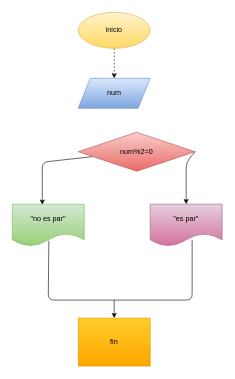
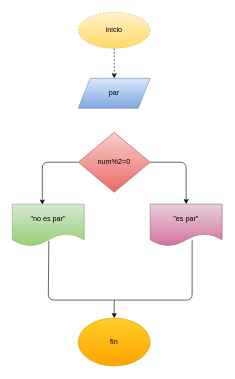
- <mxCell id="3" value="&lt;font color=&quot;#000000&quot;&gt;inicio&lt;/font&gt;" style="ellipse;whiteSpace=wrap;html=1;fillColor=#fff2cc;gradientColor=#ffd966;strokeColor=#d6b656;" vertex="1" parent="1"><mxGeometry x="130" y="20" width="120" height="60" as="geometry" /></mxCell>
+ <mxCell id="3" value="&lt;font color=&quot;#000000&quot;&gt;inicio&lt;/font&gt;" style="ellipse;whiteSpace=wrap;html=1;fillColor=#fff2cc;gradientColor=#ffd966;strokeColor=#d6b656;dashed=1;" vertex="1" parent="1"><mxGeometry x="130" y="20" width="120" height="60" as="geometry" /></mxCell>
- <mxCell id="4" value="&lt;font color=&quot;#000000&quot;&gt;num&lt;/font&gt;" style="shape=parallelogram;perimeter=parallelogramPerimeter;whiteSpace=wrap;html=1;fixedSize=1;fillColor=#dae8fc;gradientColor=#7ea6e0;strokeColor=#6c8ebf;" vertex="1" parent="1"><mxGeometry x="130" y="130" width="120" height="50" as="geometry" /></mxCell>
+ <mxCell id="4" value="&lt;font color=&quot;#000000&quot;&gt;par&lt;/font&gt;" style="shape=parallelogram;perimeter=parallelogramPerimeter;whiteSpace=wrap;html=1;fixedSize=1;fillColor=#dae8fc;gradientColor=#7ea6e0;strokeColor=#6c8ebf;" vertex="1" parent="1"><mxGeometry x="130" y="130" width="120" height="50" as="geometry" /></mxCell>
- <mxCell id="7" value="&lt;font color=&quot;#000000&quot;&gt;num%2=0&lt;/font&gt;" style="rhombus;whiteSpace=wrap;html=1;fillColor=#f8cecc;gradientColor=#ea6b66;strokeColor=#b85450;" vertex="1" parent="1"><mxGeometry x="130" y="220" width="195" height="65" as="geometry" /></mxCell>
+ <mxCell id="7" value="&lt;font color=&quot;#000000&quot;&gt;num%2=0&lt;/font&gt;" style="rhombus;whiteSpace=wrap;html=1;fillColor=#f8cecc;gradientColor=#ea6b66;strokeColor=#b85450;" vertex="1" parent="1"><mxGeometry x="130" y="220" width="120" height="100" as="geometry" /></mxCell>
- <mxCell id="13" value="&lt;font color=&quot;#000000&quot;&gt;fin&lt;/font&gt;" style="whiteSpace=wrap;html=1;fillColor=#ffcd28;gradientColor=#ffa500;strokeColor=#d79b00;rounded=0;" vertex="1" parent="1"><mxGeometry x="130" y="530" width="120" height="80" as="geometry" /></mxCell>
+ <mxCell id="13" value="&lt;font color=&quot;#000000&quot;&gt;fin&lt;/font&gt;" style="ellipse;whiteSpace=wrap;html=1;fillColor=#ffcd28;gradientColor=#ffa500;strokeColor=#d79b00;" vertex="1" parent="1"><mxGeometry x="130" y="530" width="120" height="80" as="geometry" /></mxCell>
